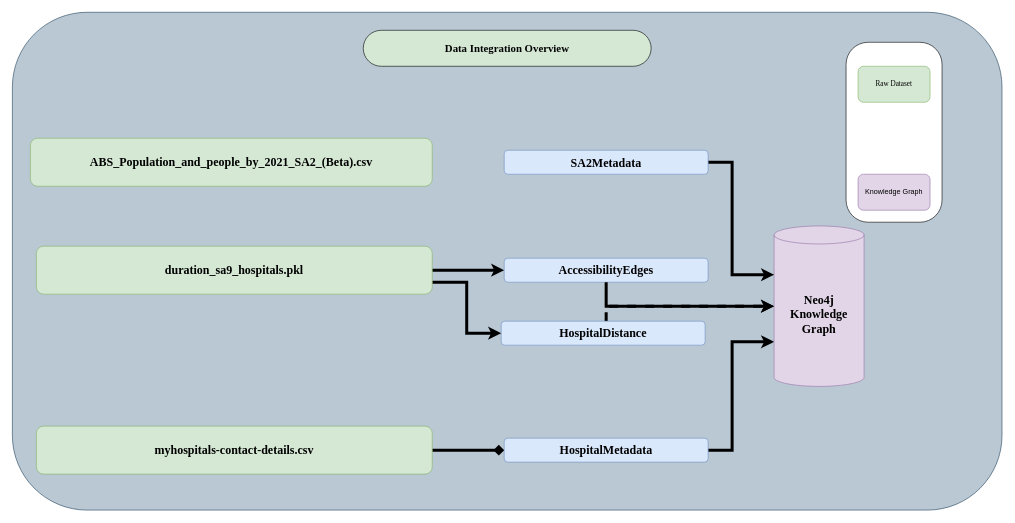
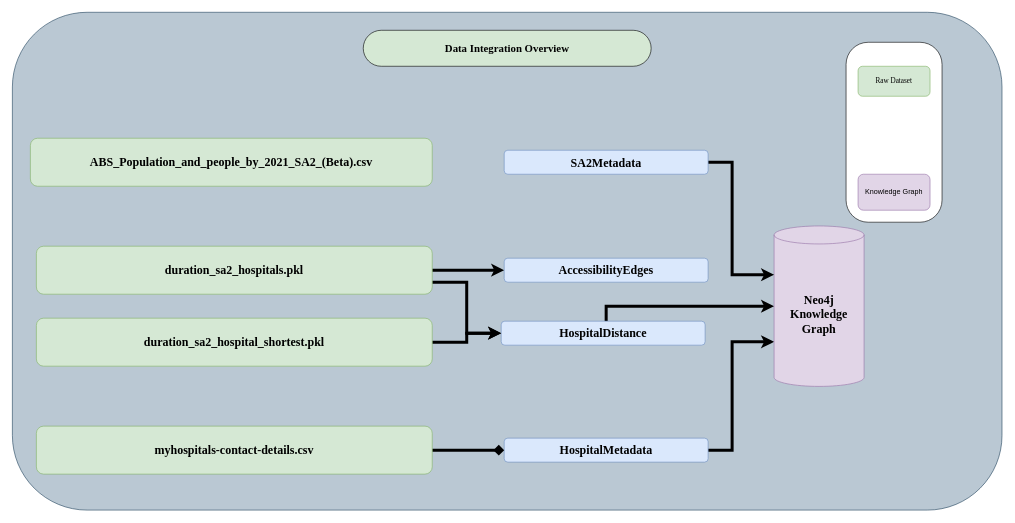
- <mxCell id="17" value="Raw Dataset" style="rounded=1;whiteSpace=wrap;html=1;labelBackgroundColor=none;fontFamily=Verdana;fillColor=#d5e8d4;strokeColor=#82b366;" parent="1" vertex="1"><mxGeometry x="1430" y="110" width="120" height="60" as="geometry" /></mxCell>
+ <mxCell id="17" value="Raw Dataset" style="rounded=1;whiteSpace=wrap;html=1;labelBackgroundColor=none;fontFamily=Verdana;fillColor=#d5e8d4;strokeColor=#82b366;" parent="1" vertex="1"><mxGeometry x="1430" y="110" width="120" height="50" as="geometry" /></mxCell>
- <mxCell id="10" value="&lt;h3 style=&quot;font-family: verdana; font-size: 20px; line-height: 19px;&quot;&gt;duration_sa9_hospitals.pkl&lt;/h3&gt;" style="rounded=1;whiteSpace=wrap;html=1;fillColor=#d5e8d4;strokeColor=#82b366;fontSize=20;" parent="1" vertex="1"><mxGeometry x="60" y="410" width="660" height="80" as="geometry" /></mxCell>
+ <mxCell id="10" value="&lt;h3 style=&quot;font-family: verdana; font-size: 20px; line-height: 19px;&quot;&gt;duration_sa2_hospitals.pkl&lt;/h3&gt;" style="rounded=1;whiteSpace=wrap;html=1;fillColor=#d5e8d4;strokeColor=#82b366;fontSize=20;" parent="1" vertex="1"><mxGeometry x="60" y="410" width="660" height="80" as="geometry" /></mxCell>
- <mxCell id="23" style="edgeStyle=orthogonalEdgeStyle;rounded=0;orthogonalLoop=1;jettySize=auto;html=1;entryX=0;entryY=0.5;entryDx=0;entryDy=0;entryPerimeter=0;strokeWidth=5;" edge="1" parent="1" source="22" target="13"><mxGeometry relative="1" as="geometry"><Array as="points"><mxPoint x="1010" y="510" /></Array></mxGeometry></mxCell>
- <mxCell id="5" style="edgeStyle=orthogonalEdgeStyle;rounded=0;orthogonalLoop=1;jettySize=auto;html=1;entryX=0;entryY=0.5;entryDx=0;entryDy=0;entryPerimeter=0;strokeWidth=5;fontFamily=Verdana;fontColor=#000000;fontSize=20;dashed=1;" parent="1" source="6" target="13" edge="1"><mxGeometry relative="1" as="geometry"><Array as="points"><mxPoint x="1010" y="510" /></Array></mxGeometry></mxCell>
+ <mxCell id="5" style="edgeStyle=orthogonalEdgeStyle;rounded=0;orthogonalLoop=1;jettySize=auto;html=1;entryX=0;entryY=0.5;entryDx=0;entryDy=0;entryPerimeter=0;strokeWidth=5;fontFamily=Verdana;fontColor=#000000;fontSize=20;" parent="1" source="6" target="13" edge="1"><mxGeometry relative="1" as="geometry"><Array as="points"><mxPoint x="1010" y="510" /></Array></mxGeometry></mxCell>
+ <mxCell id="15" value="&lt;h3 style=&quot;font-family: verdana; font-size: 20px; line-height: 19px;&quot;&gt;duration_sa2_hospital_shortest.pkl&lt;/h3&gt;" style="rounded=1;whiteSpace=wrap;html=1;fillColor=#d5e8d4;strokeColor=#82b366;fontSize=20;" parent="1" vertex="1"><mxGeometry x="60" y="530" width="660" height="80" as="geometry" /></mxCell>
+ <mxCell id="14" style="edgeStyle=orthogonalEdgeStyle;rounded=0;orthogonalLoop=1;jettySize=auto;html=1;entryX=0;entryY=0.5;entryDx=0;entryDy=0;strokeWidth=5;fontFamily=Verdana;fontColor=#000000;fontSize=20;" parent="1" source="15" target="6" edge="1"><mxGeometry relative="1" as="geometry" /></mxCell>
